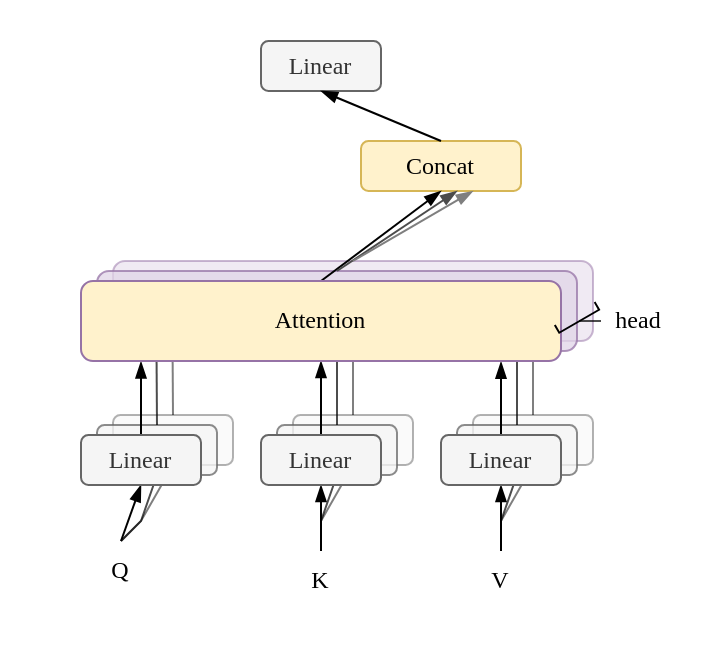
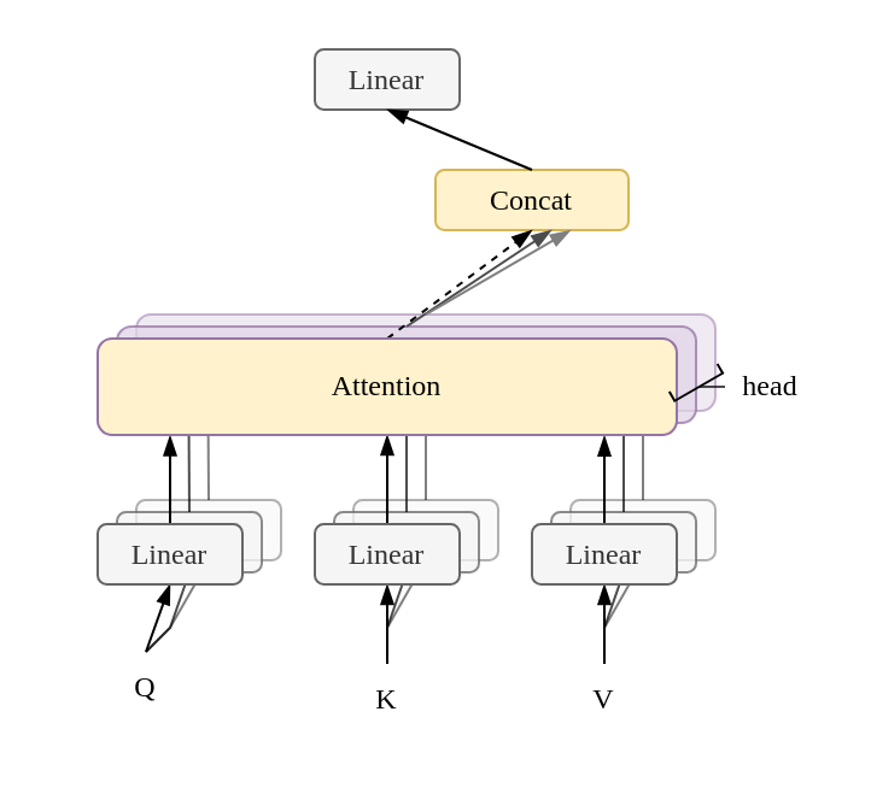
- <mxCell id="24" value="" style="endArrow=blockThin;html=1;rounded=0;exitX=0.5;exitY=0;exitDx=0;exitDy=0;endFill=1;entryX=0.5;entryY=1;entryDx=0;entryDy=0;fontFamily=Times New Roman;" edge="1" parent="1" source="27" target="23"><mxGeometry width="50" height="50" relative="1" as="geometry"><mxPoint x="125" y="117" as="sourcePoint" /><mxPoint x="125" y="80" as="targetPoint" /></mxGeometry></mxCell>
+ <mxCell id="24" value="" style="endArrow=blockThin;html=1;rounded=0;exitX=0.5;exitY=0;exitDx=0;exitDy=0;endFill=1;entryX=0.5;entryY=1;entryDx=0;entryDy=0;fontFamily=Times New Roman;dashed=1;" edge="1" parent="1" source="27" target="23"><mxGeometry width="50" height="50" relative="1" as="geometry"><mxPoint x="125" y="117" as="sourcePoint" /><mxPoint x="125" y="80" as="targetPoint" /></mxGeometry></mxCell>
